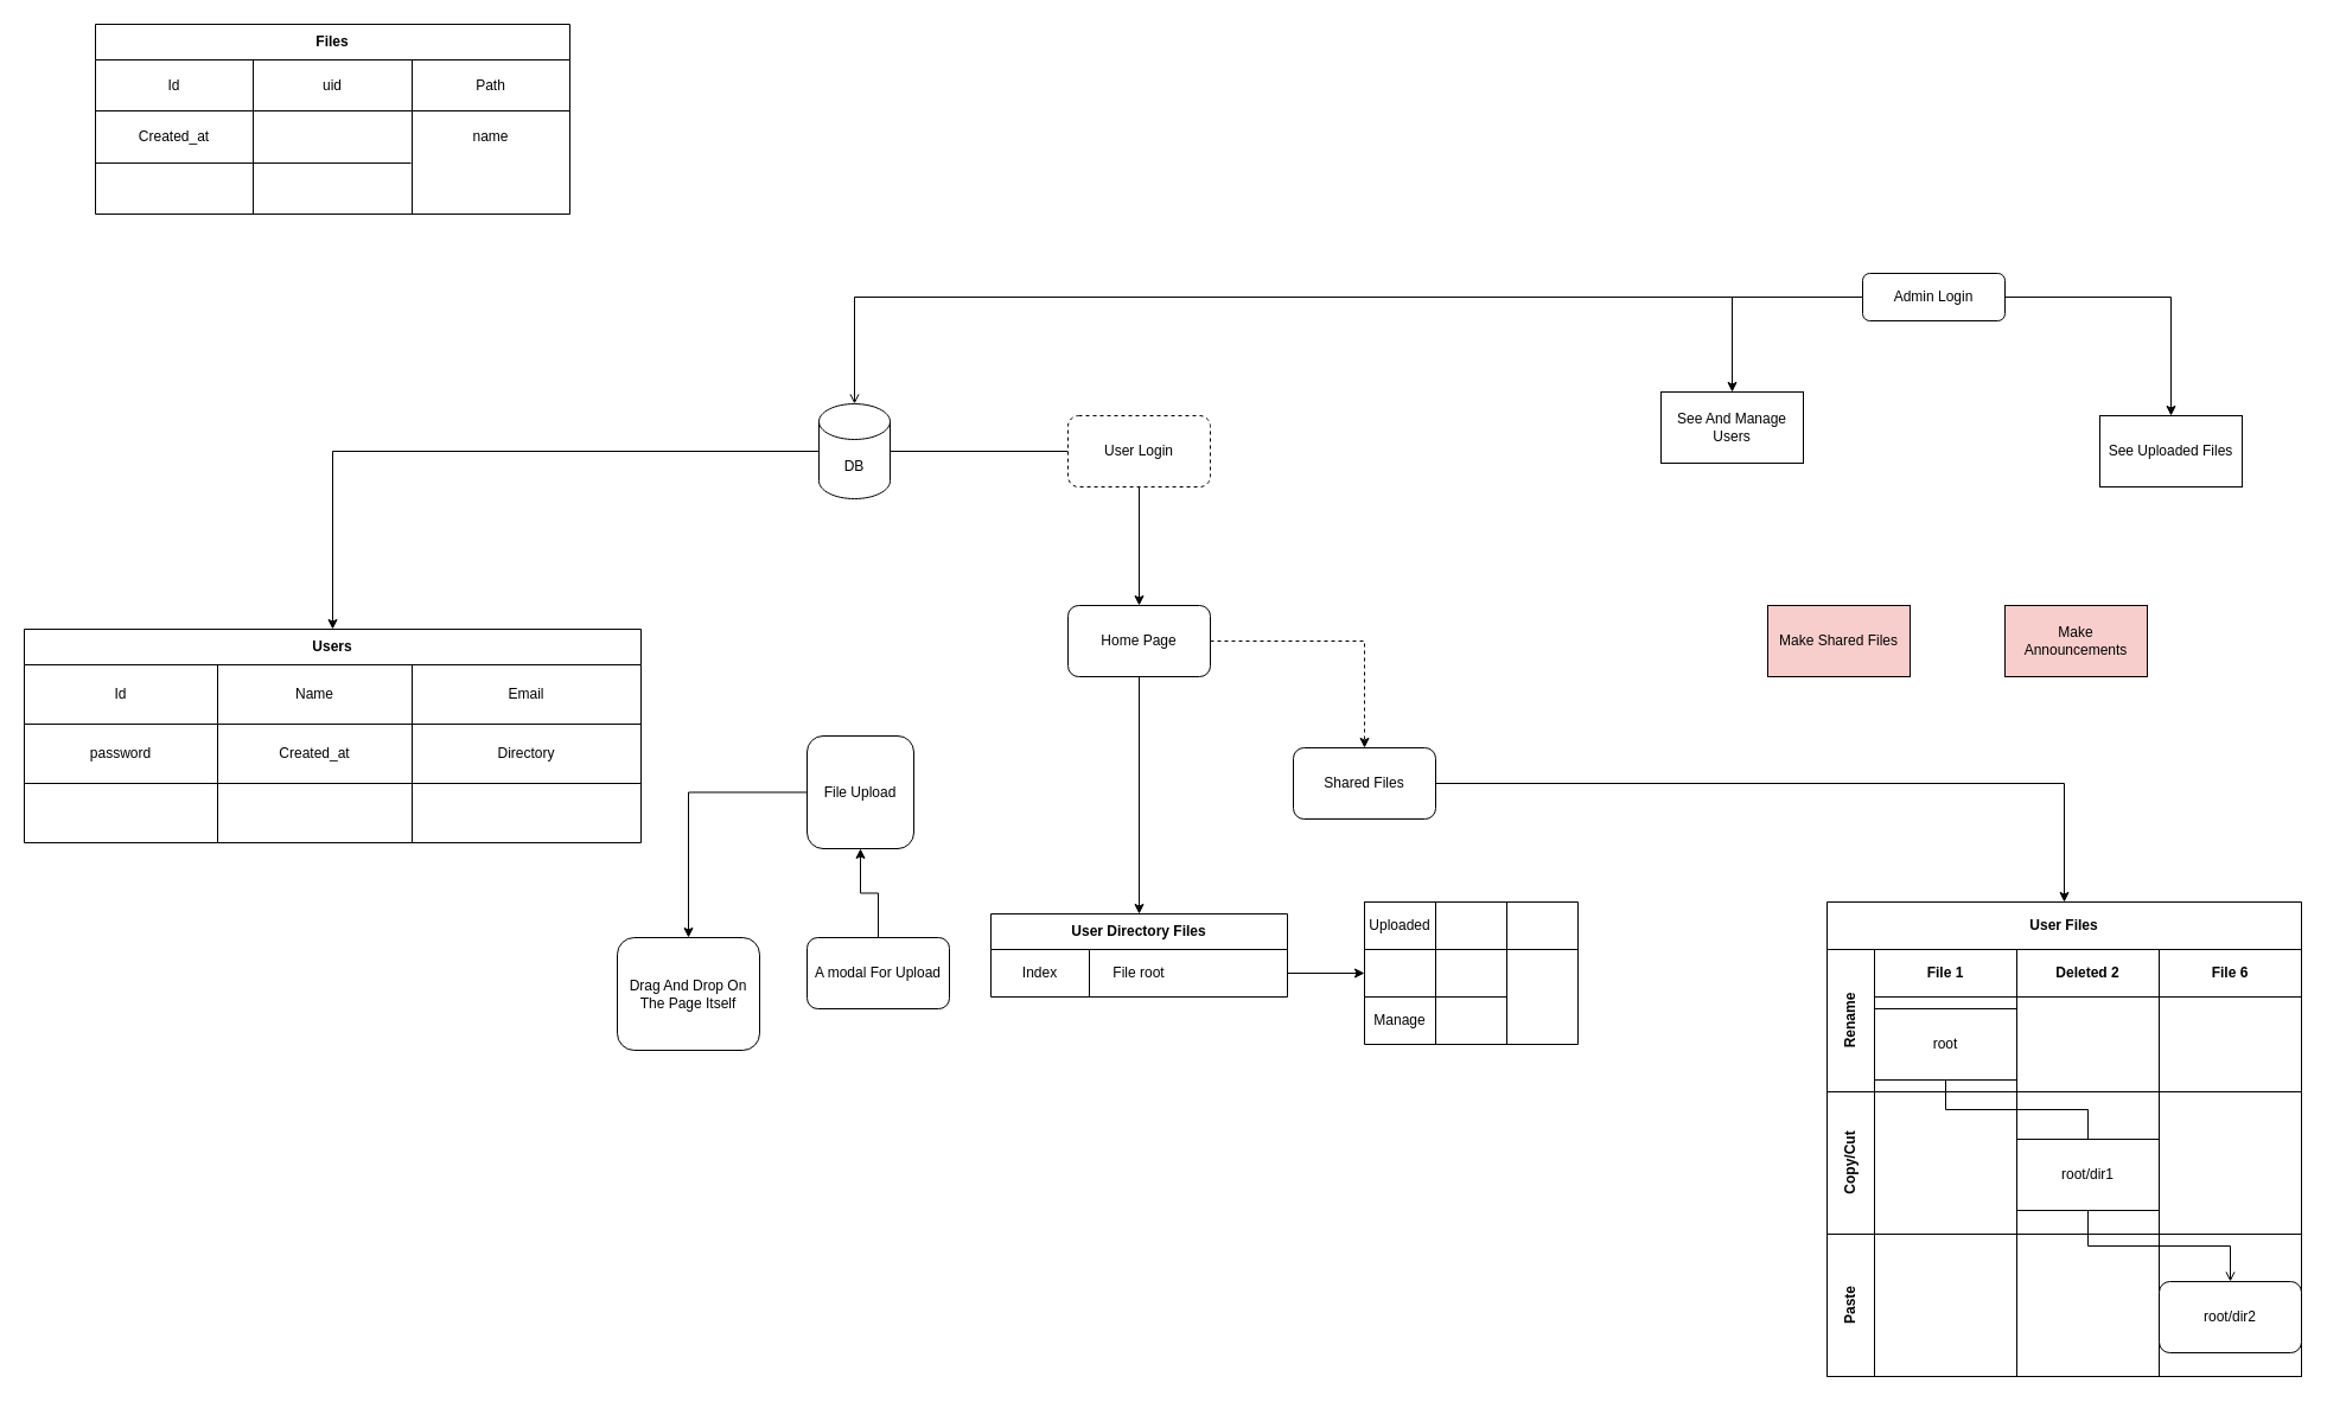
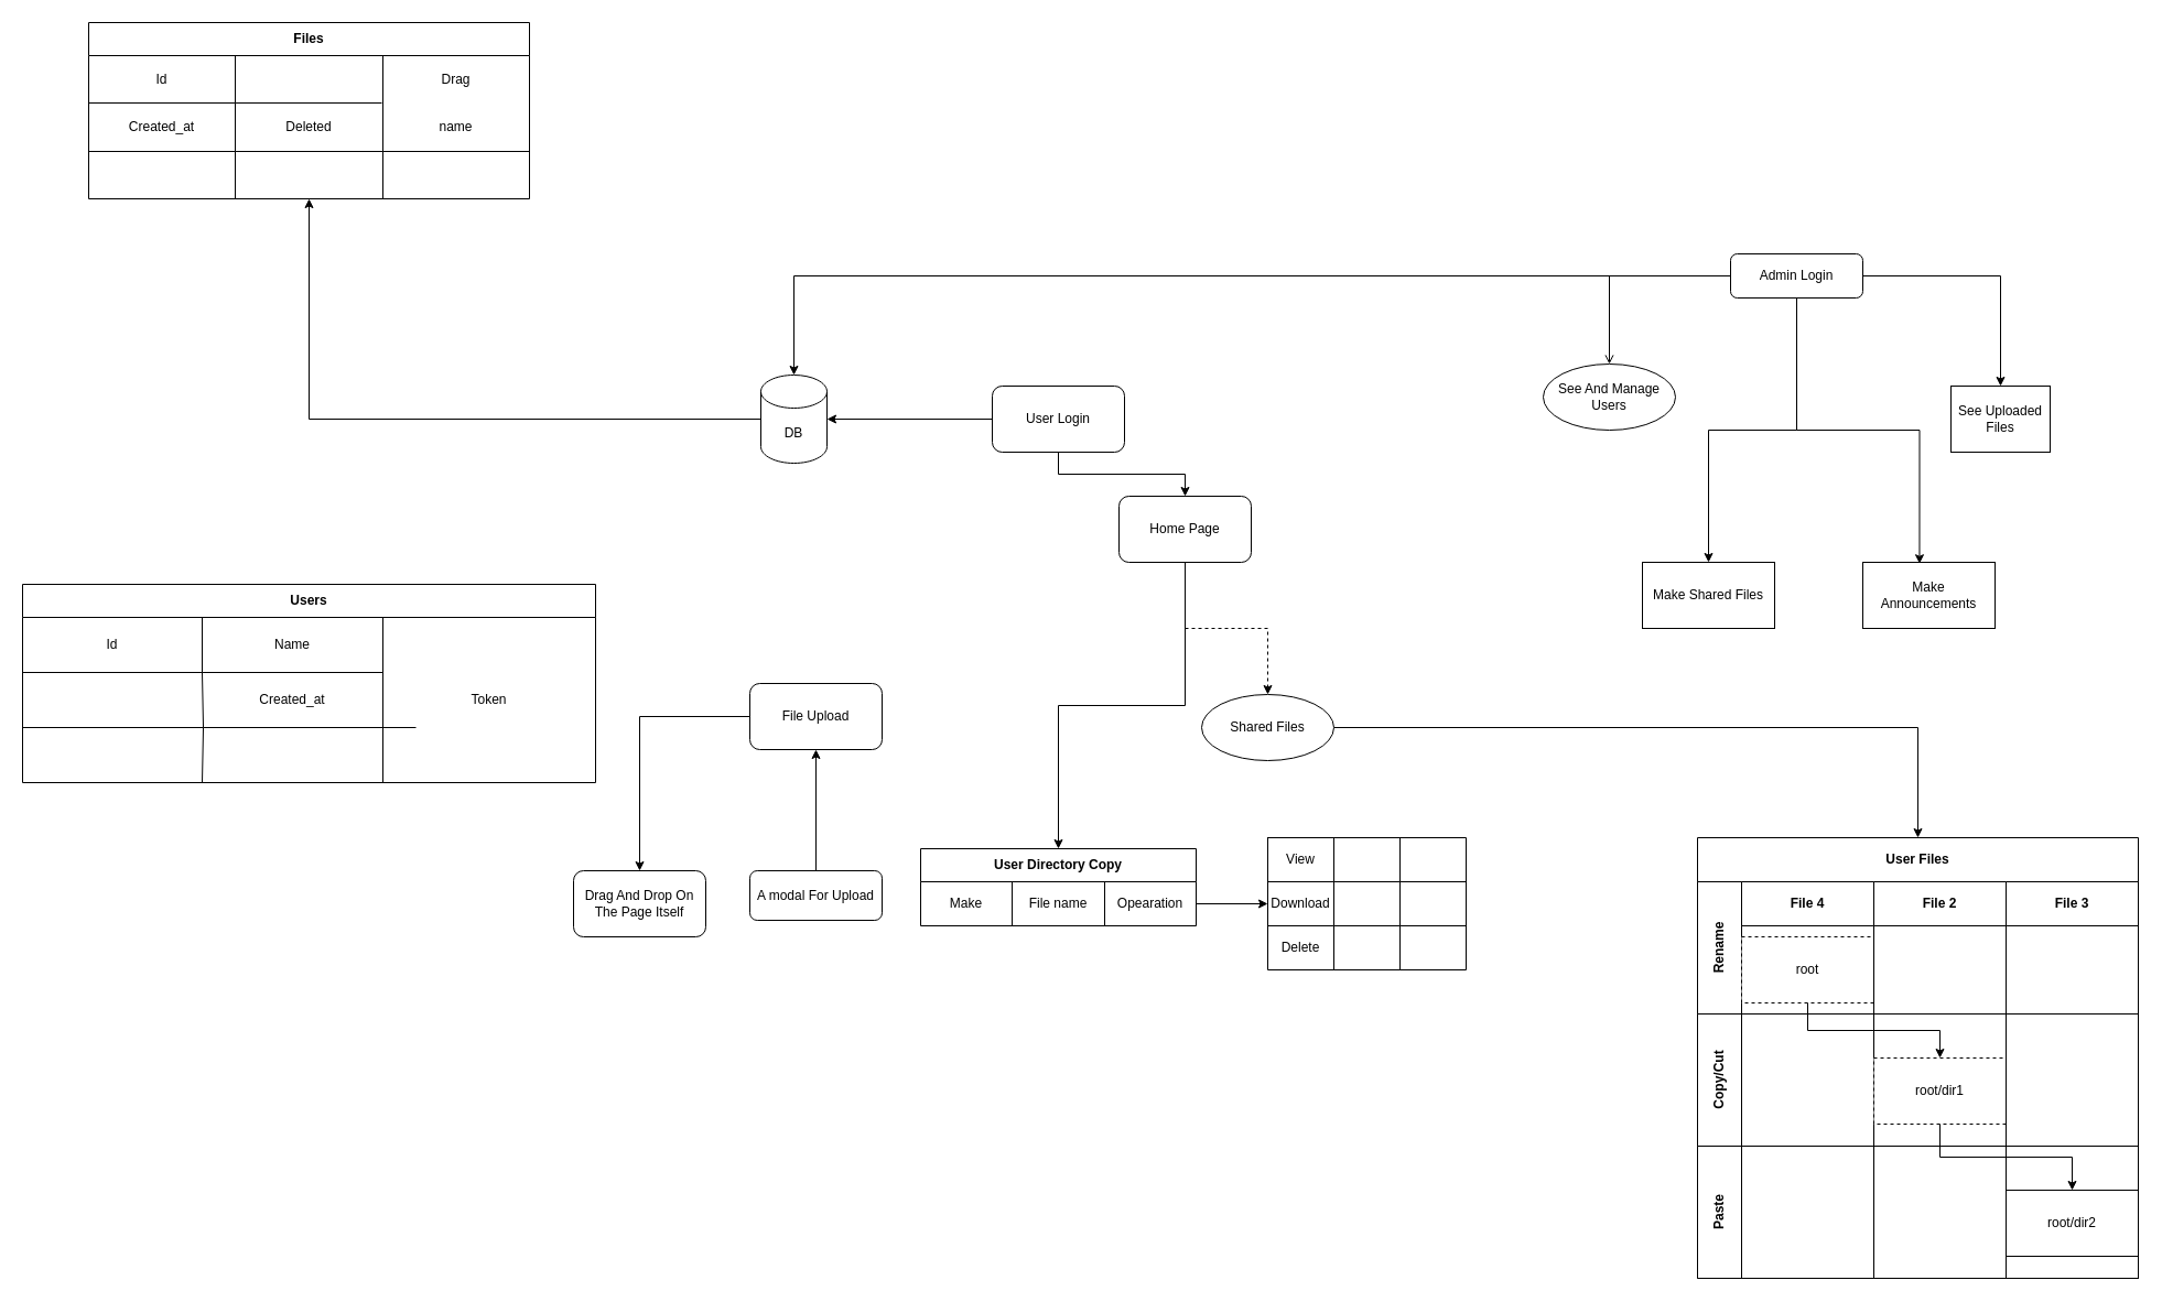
- <mxCell id="41" value="uid" style="shape=partialRectangle;html=1;whiteSpace=wrap;connectable=0;fillColor=none;top=0;left=0;bottom=0;right=0;overflow=hidden;" parent="39" vertex="1"><mxGeometry x="133" width="134" height="43" as="geometry" /></mxCell>
- <mxCell id="42" value="Path" style="shape=partialRectangle;html=1;whiteSpace=wrap;connectable=0;fillColor=none;top=0;left=0;bottom=0;right=0;overflow=hidden;" parent="39" vertex="1"><mxGeometry x="267" width="133" height="43" as="geometry" /></mxCell>
+ <mxCell id="42" value="Drag" style="shape=partialRectangle;html=1;whiteSpace=wrap;connectable=0;fillColor=none;top=0;left=0;bottom=0;right=0;overflow=hidden;" parent="39" vertex="1"><mxGeometry x="267" width="133" height="43" as="geometry" /></mxCell>
+ <mxCell id="45" value="Deleted" style="shape=partialRectangle;html=1;whiteSpace=wrap;connectable=0;fillColor=none;top=0;left=0;bottom=0;right=0;overflow=hidden;" parent="43" vertex="1"><mxGeometry x="133" width="134" height="44" as="geometry" /></mxCell>
+ <mxCell id="5" style="edgeStyle=orthogonalEdgeStyle;rounded=0;orthogonalLoop=1;jettySize=auto;html=1;" parent="1" source="7" target="38" edge="1"><mxGeometry relative="1" as="geometry" /></mxCell>
- <mxCell id="15" style="edgeStyle=orthogonalEdgeStyle;rounded=0;orthogonalLoop=1;jettySize=auto;html=1;entryX=0.5;entryY=0;entryDx=0;entryDy=0;" parent="1" source="20" target="21" edge="1"><mxGeometry relative="1" as="geometry" /></mxCell>
+ <mxCell id="15" style="edgeStyle=orthogonalEdgeStyle;rounded=0;orthogonalLoop=1;jettySize=auto;html=1;entryX=0.5;entryY=0;entryDx=0;entryDy=0;endArrow=open;" parent="1" source="20" target="21" edge="1"><mxGeometry relative="1" as="geometry" /></mxCell>
- <mxCell id="19" style="edgeStyle=orthogonalEdgeStyle;rounded=0;orthogonalLoop=1;jettySize=auto;html=1;endArrow=open;" parent="1" source="20" target="7" edge="1"><mxGeometry relative="1" as="geometry" /></mxCell>
+ <mxCell id="19" style="edgeStyle=orthogonalEdgeStyle;rounded=0;orthogonalLoop=1;jettySize=auto;html=1;" parent="1" source="20" target="7" edge="1"><mxGeometry relative="1" as="geometry" /></mxCell>
- <mxCell id="21" value="See And Manage Users" style="rounded=0;whiteSpace=wrap;html=1;" parent="1" vertex="1"><mxGeometry x="1400" y="330" width="120" height="60" as="geometry" /></mxCell>
+ <mxCell id="21" value="See And Manage Users" style="ellipse;whiteSpace=wrap;html=1;" parent="1" vertex="1"><mxGeometry x="1400" y="330" width="120" height="60" as="geometry" /></mxCell>
- <mxCell id="3" style="edgeStyle=orthogonalEdgeStyle;rounded=0;orthogonalLoop=1;jettySize=auto;html=1;entryX=1;entryY=0.5;entryDx=0;entryDy=0;entryPerimeter=0;endArrow=none;" parent="1" source="4" target="7" edge="1"><mxGeometry relative="1" as="geometry" /></mxCell>
+ <mxCell id="3" style="edgeStyle=orthogonalEdgeStyle;rounded=0;orthogonalLoop=1;jettySize=auto;html=1;entryX=1;entryY=0.5;entryDx=0;entryDy=0;entryPerimeter=0;" parent="1" source="4" target="7" edge="1"><mxGeometry relative="1" as="geometry" /></mxCell>
- <mxCell id="4" value="User Login" style="rounded=1;whiteSpace=wrap;html=1;dashed=1;" parent="1" vertex="1"><mxGeometry x="900" y="350" width="120" height="60" as="geometry" /></mxCell>
+ <mxCell id="4" value="User Login" style="rounded=1;whiteSpace=wrap;html=1;" parent="1" vertex="1"><mxGeometry x="900" y="350" width="120" height="60" as="geometry" /></mxCell>
- <mxCell id="24" value="See Uploaded Files" style="rounded=0;whiteSpace=wrap;html=1;" parent="1" vertex="1"><mxGeometry x="1770" y="350" width="120" height="60" as="geometry" /></mxCell>
+ <mxCell id="24" value="See Uploaded Files" style="rounded=0;whiteSpace=wrap;html=1;" parent="1" vertex="1"><mxGeometry x="1770" y="350" width="90" height="60" as="geometry" /></mxCell>
+ <mxCell id="17" style="edgeStyle=orthogonalEdgeStyle;rounded=0;orthogonalLoop=1;jettySize=auto;html=1;entryX=0.429;entryY=0.021;entryDx=0;entryDy=0;entryPerimeter=0;" parent="1" source="20" target="22" edge="1"><mxGeometry relative="1" as="geometry" /></mxCell>
+ <mxCell id="18" style="edgeStyle=orthogonalEdgeStyle;rounded=0;orthogonalLoop=1;jettySize=auto;html=1;entryX=0.5;entryY=0;entryDx=0;entryDy=0;" parent="1" source="20" target="23" edge="1"><mxGeometry relative="1" as="geometry" /></mxCell>
- <mxCell id="6" style="edgeStyle=orthogonalEdgeStyle;rounded=0;orthogonalLoop=1;jettySize=auto;html=1;entryX=0.5;entryY=0;entryDx=0;entryDy=0;" parent="1" source="7" target="25" edge="1"><mxGeometry relative="1" as="geometry" /></mxCell>
- <mxCell id="10" value="Home Page" style="rounded=1;whiteSpace=wrap;html=1;" parent="1" vertex="1"><mxGeometry x="900" y="510" width="120" height="60" as="geometry" /></mxCell>
+ <mxCell id="10" value="Home Page" style="rounded=1;whiteSpace=wrap;html=1;" parent="1" vertex="1"><mxGeometry x="1015" y="450" width="120" height="60" as="geometry" /></mxCell>
- <mxCell id="23" value="Make Shared Files" style="rounded=0;whiteSpace=wrap;html=1;fillColor=#f8cecc;" parent="1" vertex="1"><mxGeometry x="1490" y="510" width="120" height="60" as="geometry" /></mxCell>
+ <mxCell id="23" value="Make Shared Files" style="rounded=0;whiteSpace=wrap;html=1;" parent="1" vertex="1"><mxGeometry x="1490" y="510" width="120" height="60" as="geometry" /></mxCell>
- <mxCell id="22" value="Make Announcements" style="rounded=0;whiteSpace=wrap;html=1;fillColor=#f8cecc;" parent="1" vertex="1"><mxGeometry x="1690" y="510" width="120" height="60" as="geometry" /></mxCell>
+ <mxCell id="22" value="Make Announcements" style="rounded=0;whiteSpace=wrap;html=1;" parent="1" vertex="1"><mxGeometry x="1690" y="510" width="120" height="60" as="geometry" /></mxCell>
- <mxCell id="29" value="Email" style="shape=partialRectangle;html=1;whiteSpace=wrap;connectable=0;fillColor=none;top=0;left=0;bottom=0;right=0;overflow=hidden;" parent="26" vertex="1"><mxGeometry x="327" width="193" height="50" as="geometry" /></mxCell>
- <mxCell id="31" value="password" style="shape=partialRectangle;html=1;whiteSpace=wrap;connectable=0;fillColor=none;top=0;left=0;bottom=0;right=0;overflow=hidden;" parent="30" vertex="1"><mxGeometry width="163" height="50" as="geometry" /></mxCell>
- <mxCell id="33" value="Directory" style="shape=partialRectangle;html=1;whiteSpace=wrap;connectable=0;fillColor=none;top=0;left=0;bottom=0;right=0;overflow=hidden;" parent="30" vertex="1"><mxGeometry x="327" width="193" height="50" as="geometry" /></mxCell>
+ <mxCell id="33" value="Token" style="shape=partialRectangle;html=1;whiteSpace=wrap;connectable=0;fillColor=none;top=0;left=0;bottom=0;right=0;overflow=hidden;" parent="30" vertex="1"><mxGeometry x="327" width="193" height="50" as="geometry" /></mxCell>
- <mxCell id="14" value="Shared Files" style="rounded=1;whiteSpace=wrap;html=1;" parent="1" vertex="1"><mxGeometry x="1090" y="630" width="120" height="60" as="geometry" /></mxCell>
+ <mxCell id="14" value="Shared Files" style="ellipse;whiteSpace=wrap;html=1;" parent="1" vertex="1"><mxGeometry x="1090" y="630" width="120" height="60" as="geometry" /></mxCell>
- <mxCell id="12" value="File Upload" style="rounded=1;whiteSpace=wrap;html=1;" parent="1" vertex="1"><mxGeometry x="680" y="620" width="90" height="95" as="geometry" /></mxCell>
+ <mxCell id="12" value="File Upload" style="rounded=1;whiteSpace=wrap;html=1;" parent="1" vertex="1"><mxGeometry x="680" y="620" width="120" height="60" as="geometry" /></mxCell>
- <mxCell id="62" value="Uploaded" style="shape=partialRectangle;html=1;whiteSpace=wrap;connectable=0;fillColor=none;top=0;left=0;bottom=0;right=0;overflow=hidden;" vertex="1" parent="61"><mxGeometry width="60" height="40" as="geometry" /></mxCell>
+ <mxCell id="62" value="View" style="shape=partialRectangle;html=1;whiteSpace=wrap;connectable=0;fillColor=none;top=0;left=0;bottom=0;right=0;overflow=hidden;" vertex="1" parent="61"><mxGeometry width="60" height="40" as="geometry" /></mxCell>
- <mxCell id="51" value="User Directory Files" style="shape=table;html=1;whiteSpace=wrap;startSize=30;container=1;collapsible=0;childLayout=tableLayout;fontStyle=1;align=center;" parent="1" vertex="1"><mxGeometry x="835" y="770" width="250" height="70.0" as="geometry" /></mxCell>
+ <mxCell id="51" value="User Directory Copy" style="shape=table;html=1;whiteSpace=wrap;startSize=30;container=1;collapsible=0;childLayout=tableLayout;fontStyle=1;align=center;" parent="1" vertex="1"><mxGeometry x="835" y="770" width="250" height="70.0" as="geometry" /></mxCell>
- <mxCell id="58" value="A modal For Upload" style="rounded=1;whiteSpace=wrap;html=1;" parent="1" vertex="1"><mxGeometry x="680" y="790" width="120" height="60" as="geometry" /></mxCell>
+ <mxCell id="58" value="A modal For Upload" style="rounded=1;whiteSpace=wrap;html=1;" parent="1" vertex="1"><mxGeometry x="680" y="790" width="120" height="45" as="geometry" /></mxCell>
- <mxCell id="53" value="Index" style="shape=partialRectangle;html=1;whiteSpace=wrap;connectable=0;fillColor=none;top=0;left=0;bottom=0;right=0;overflow=hidden;" parent="52" vertex="1"><mxGeometry width="83" height="40" as="geometry" /></mxCell>
+ <mxCell id="53" value="Make" style="shape=partialRectangle;html=1;whiteSpace=wrap;connectable=0;fillColor=none;top=0;left=0;bottom=0;right=0;overflow=hidden;" parent="52" vertex="1"><mxGeometry width="83" height="40" as="geometry" /></mxCell>
- <mxCell id="54" value="File root" style="shape=partialRectangle;html=1;whiteSpace=wrap;connectable=0;fillColor=none;top=0;left=0;bottom=0;right=0;overflow=hidden;" parent="52" vertex="1"><mxGeometry x="83" width="84" height="40" as="geometry" /></mxCell>
+ <mxCell id="54" value="File name" style="shape=partialRectangle;html=1;whiteSpace=wrap;connectable=0;fillColor=none;top=0;left=0;bottom=0;right=0;overflow=hidden;" parent="52" vertex="1"><mxGeometry x="83" width="84" height="40" as="geometry" /></mxCell>
+ <mxCell id="55" value="Opearation" style="shape=partialRectangle;html=1;whiteSpace=wrap;connectable=0;fillColor=none;top=0;left=0;bottom=0;right=0;overflow=hidden;" parent="52" vertex="1"><mxGeometry x="167" width="83" height="40" as="geometry" /></mxCell>
+ <mxCell id="66" value="Download" style="shape=partialRectangle;html=1;whiteSpace=wrap;connectable=0;fillColor=none;top=0;left=0;bottom=0;right=0;overflow=hidden;" vertex="1" parent="65"><mxGeometry width="60" height="40" as="geometry" /></mxCell>
- <mxCell id="75" value="File 1" style="swimlane;connectable=0;startSize=40;html=1;whiteSpace=wrap;collapsible=0;recursiveResize=0;expand=0;pointerEvents=0;" vertex="1" parent="74"><mxGeometry x="40" width="120" height="120" as="geometry" /></mxCell>
+ <mxCell id="75" value="File 4" style="swimlane;connectable=0;startSize=40;html=1;whiteSpace=wrap;collapsible=0;recursiveResize=0;expand=0;pointerEvents=0;" vertex="1" parent="74"><mxGeometry x="40" width="120" height="120" as="geometry" /></mxCell>
- <mxCell id="77" value="Deleted 2" style="swimlane;connectable=0;startSize=40;html=1;whiteSpace=wrap;collapsible=0;recursiveResize=0;expand=0;pointerEvents=0;" vertex="1" parent="74"><mxGeometry x="160" width="120" height="120" as="geometry" /></mxCell>
+ <mxCell id="77" value="File 2" style="swimlane;connectable=0;startSize=40;html=1;whiteSpace=wrap;collapsible=0;recursiveResize=0;expand=0;pointerEvents=0;" vertex="1" parent="74"><mxGeometry x="160" width="120" height="120" as="geometry" /></mxCell>
- <mxCell id="78" value="File 6" style="swimlane;connectable=0;startSize=40;html=1;whiteSpace=wrap;collapsible=0;recursiveResize=0;expand=0;pointerEvents=0;" vertex="1" parent="74"><mxGeometry x="280" width="120" height="120" as="geometry" /></mxCell>
+ <mxCell id="78" value="File 3" style="swimlane;connectable=0;startSize=40;html=1;whiteSpace=wrap;collapsible=0;recursiveResize=0;expand=0;pointerEvents=0;" vertex="1" parent="74"><mxGeometry x="280" width="120" height="120" as="geometry" /></mxCell>
- <mxCell id="56" value="Drag And Drop On The Page Itself" style="rounded=1;whiteSpace=wrap;html=1;" parent="1" vertex="1"><mxGeometry x="520" y="790" width="120" height="95" as="geometry" /></mxCell>
+ <mxCell id="56" value="Drag And Drop On The Page Itself" style="rounded=1;whiteSpace=wrap;html=1;" parent="1" vertex="1"><mxGeometry x="520" y="790" width="120" height="60" as="geometry" /></mxCell>
- <mxCell id="70" value="Manage" style="shape=partialRectangle;html=1;whiteSpace=wrap;connectable=0;fillColor=none;top=0;left=0;bottom=0;right=0;overflow=hidden;" vertex="1" parent="69"><mxGeometry width="60" height="40" as="geometry" /></mxCell>
+ <mxCell id="70" value="Delete" style="shape=partialRectangle;html=1;whiteSpace=wrap;connectable=0;fillColor=none;top=0;left=0;bottom=0;right=0;overflow=hidden;" vertex="1" parent="69"><mxGeometry width="60" height="40" as="geometry" /></mxCell>
- <mxCell id="76" value="root" style="whiteSpace=wrap;html=1;" vertex="1" parent="75"><mxGeometry y="50" width="120" height="60" as="geometry" /></mxCell>
+ <mxCell id="76" value="root" style="whiteSpace=wrap;html=1;dashed=1;" vertex="1" parent="75"><mxGeometry y="50" width="120" height="60" as="geometry" /></mxCell>
- <mxCell id="89" style="edgeStyle=orthogonalEdgeStyle;rounded=0;orthogonalLoop=1;jettySize=auto;html=1;endArrow=none;" edge="1" parent="73" source="76" target="82"><mxGeometry relative="1" as="geometry" /></mxCell>
+ <mxCell id="89" style="edgeStyle=orthogonalEdgeStyle;rounded=0;orthogonalLoop=1;jettySize=auto;html=1;" edge="1" parent="73" source="76" target="82"><mxGeometry relative="1" as="geometry" /></mxCell>
- <mxCell id="82" value="root/dir1" style="whiteSpace=wrap;html=1;" vertex="1" parent="81"><mxGeometry y="40" width="120" height="60" as="geometry" /></mxCell>
+ <mxCell id="82" value="root/dir1" style="whiteSpace=wrap;html=1;dashed=1;" vertex="1" parent="81"><mxGeometry y="40" width="120" height="60" as="geometry" /></mxCell>
- <mxCell id="90" style="edgeStyle=orthogonalEdgeStyle;rounded=0;orthogonalLoop=1;jettySize=auto;html=1;endArrow=open;" edge="1" parent="73" source="82" target="88"><mxGeometry relative="1" as="geometry" /></mxCell>
+ <mxCell id="90" style="edgeStyle=orthogonalEdgeStyle;rounded=0;orthogonalLoop=1;jettySize=auto;html=1;" edge="1" parent="73" source="82" target="88"><mxGeometry relative="1" as="geometry" /></mxCell>
- <mxCell id="88" value="root/dir2" style="whiteSpace=wrap;html=1;rounded=1;" vertex="1" parent="87"><mxGeometry y="40" width="120" height="60" as="geometry" /></mxCell>
+ <mxCell id="88" value="root/dir2" style="whiteSpace=wrap;html=1;" vertex="1" parent="87"><mxGeometry y="40" width="120" height="60" as="geometry" /></mxCell>
